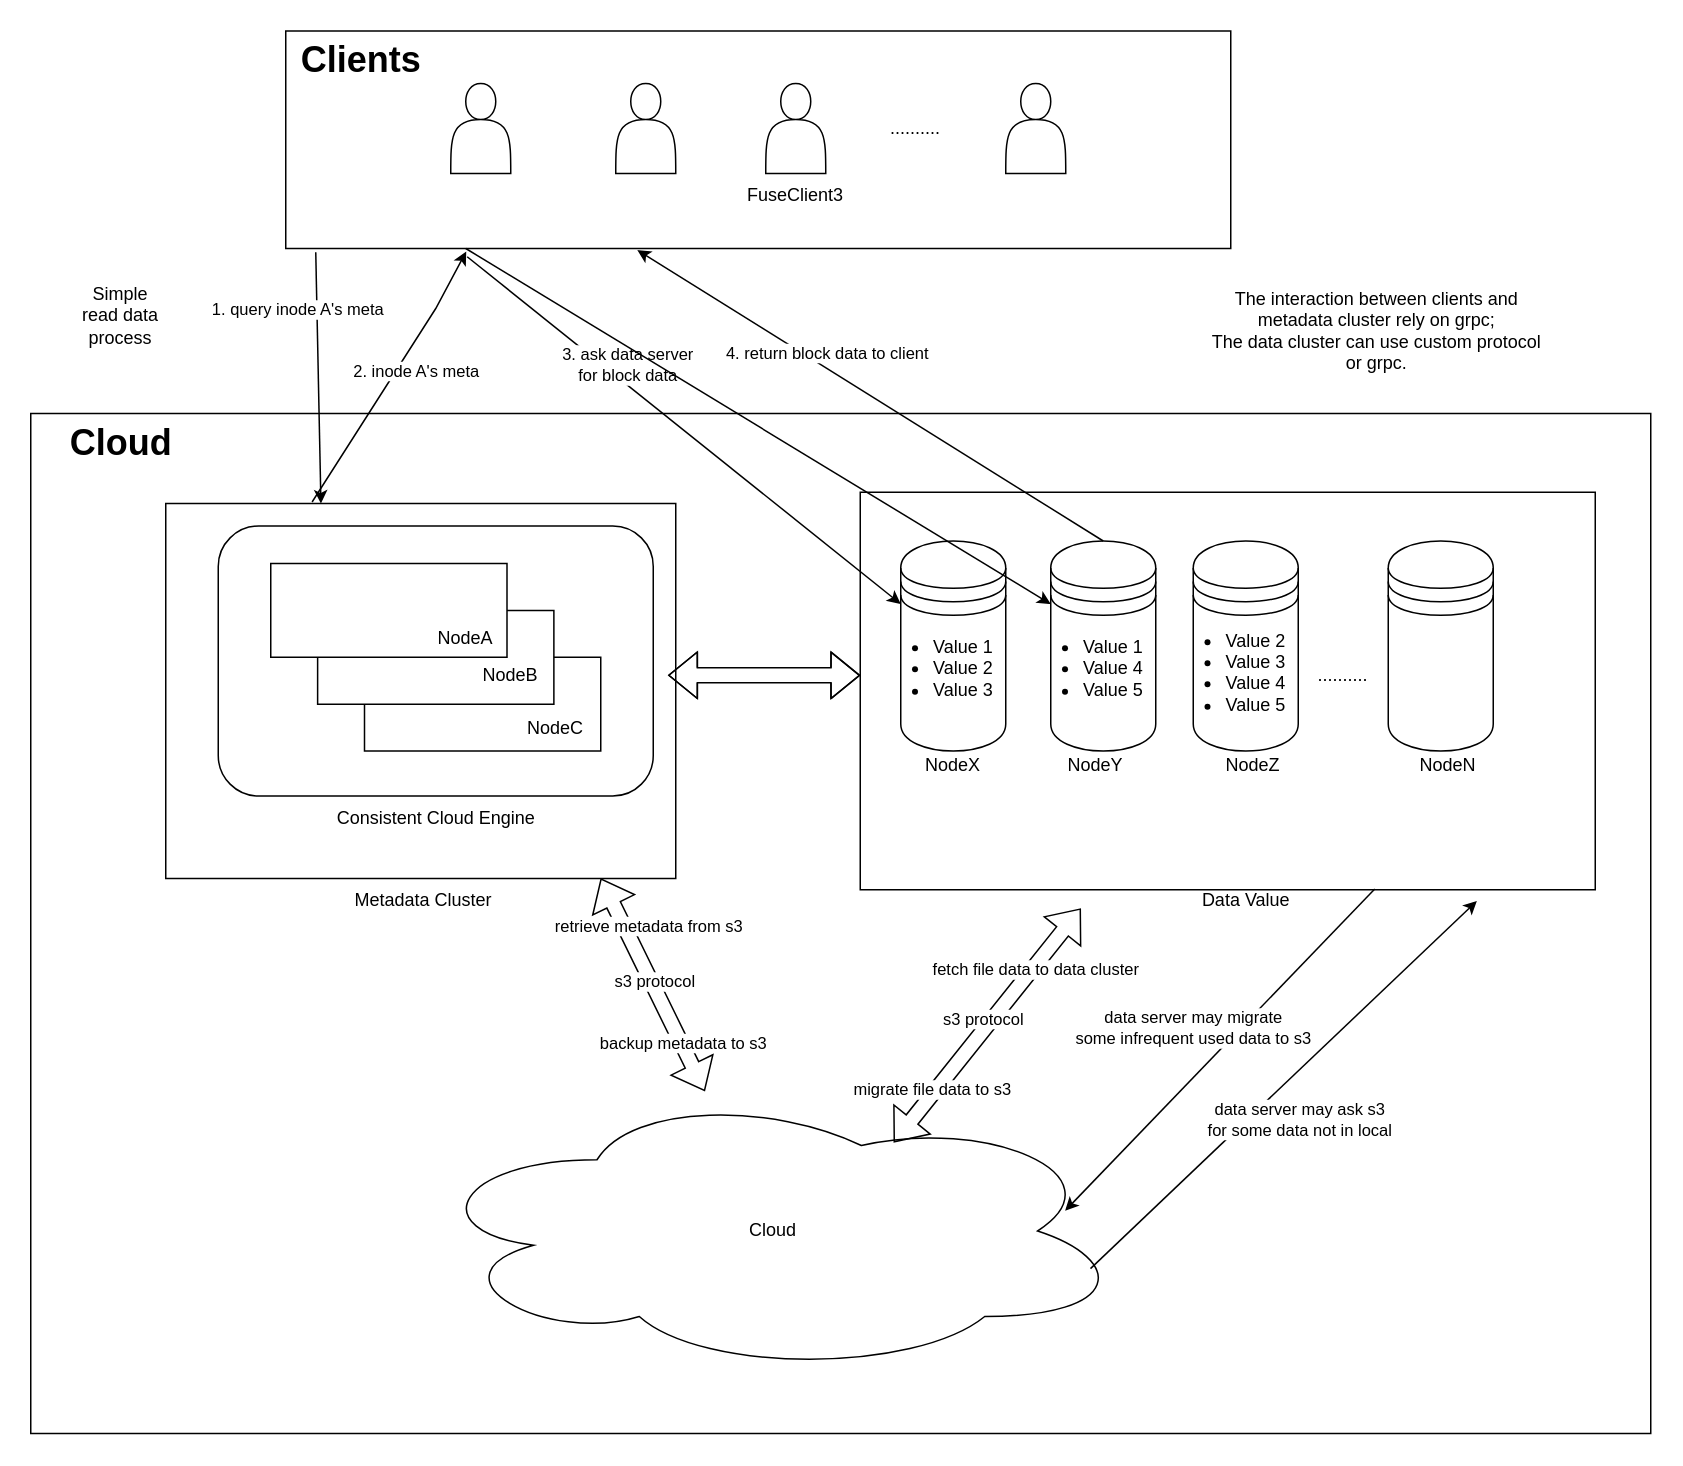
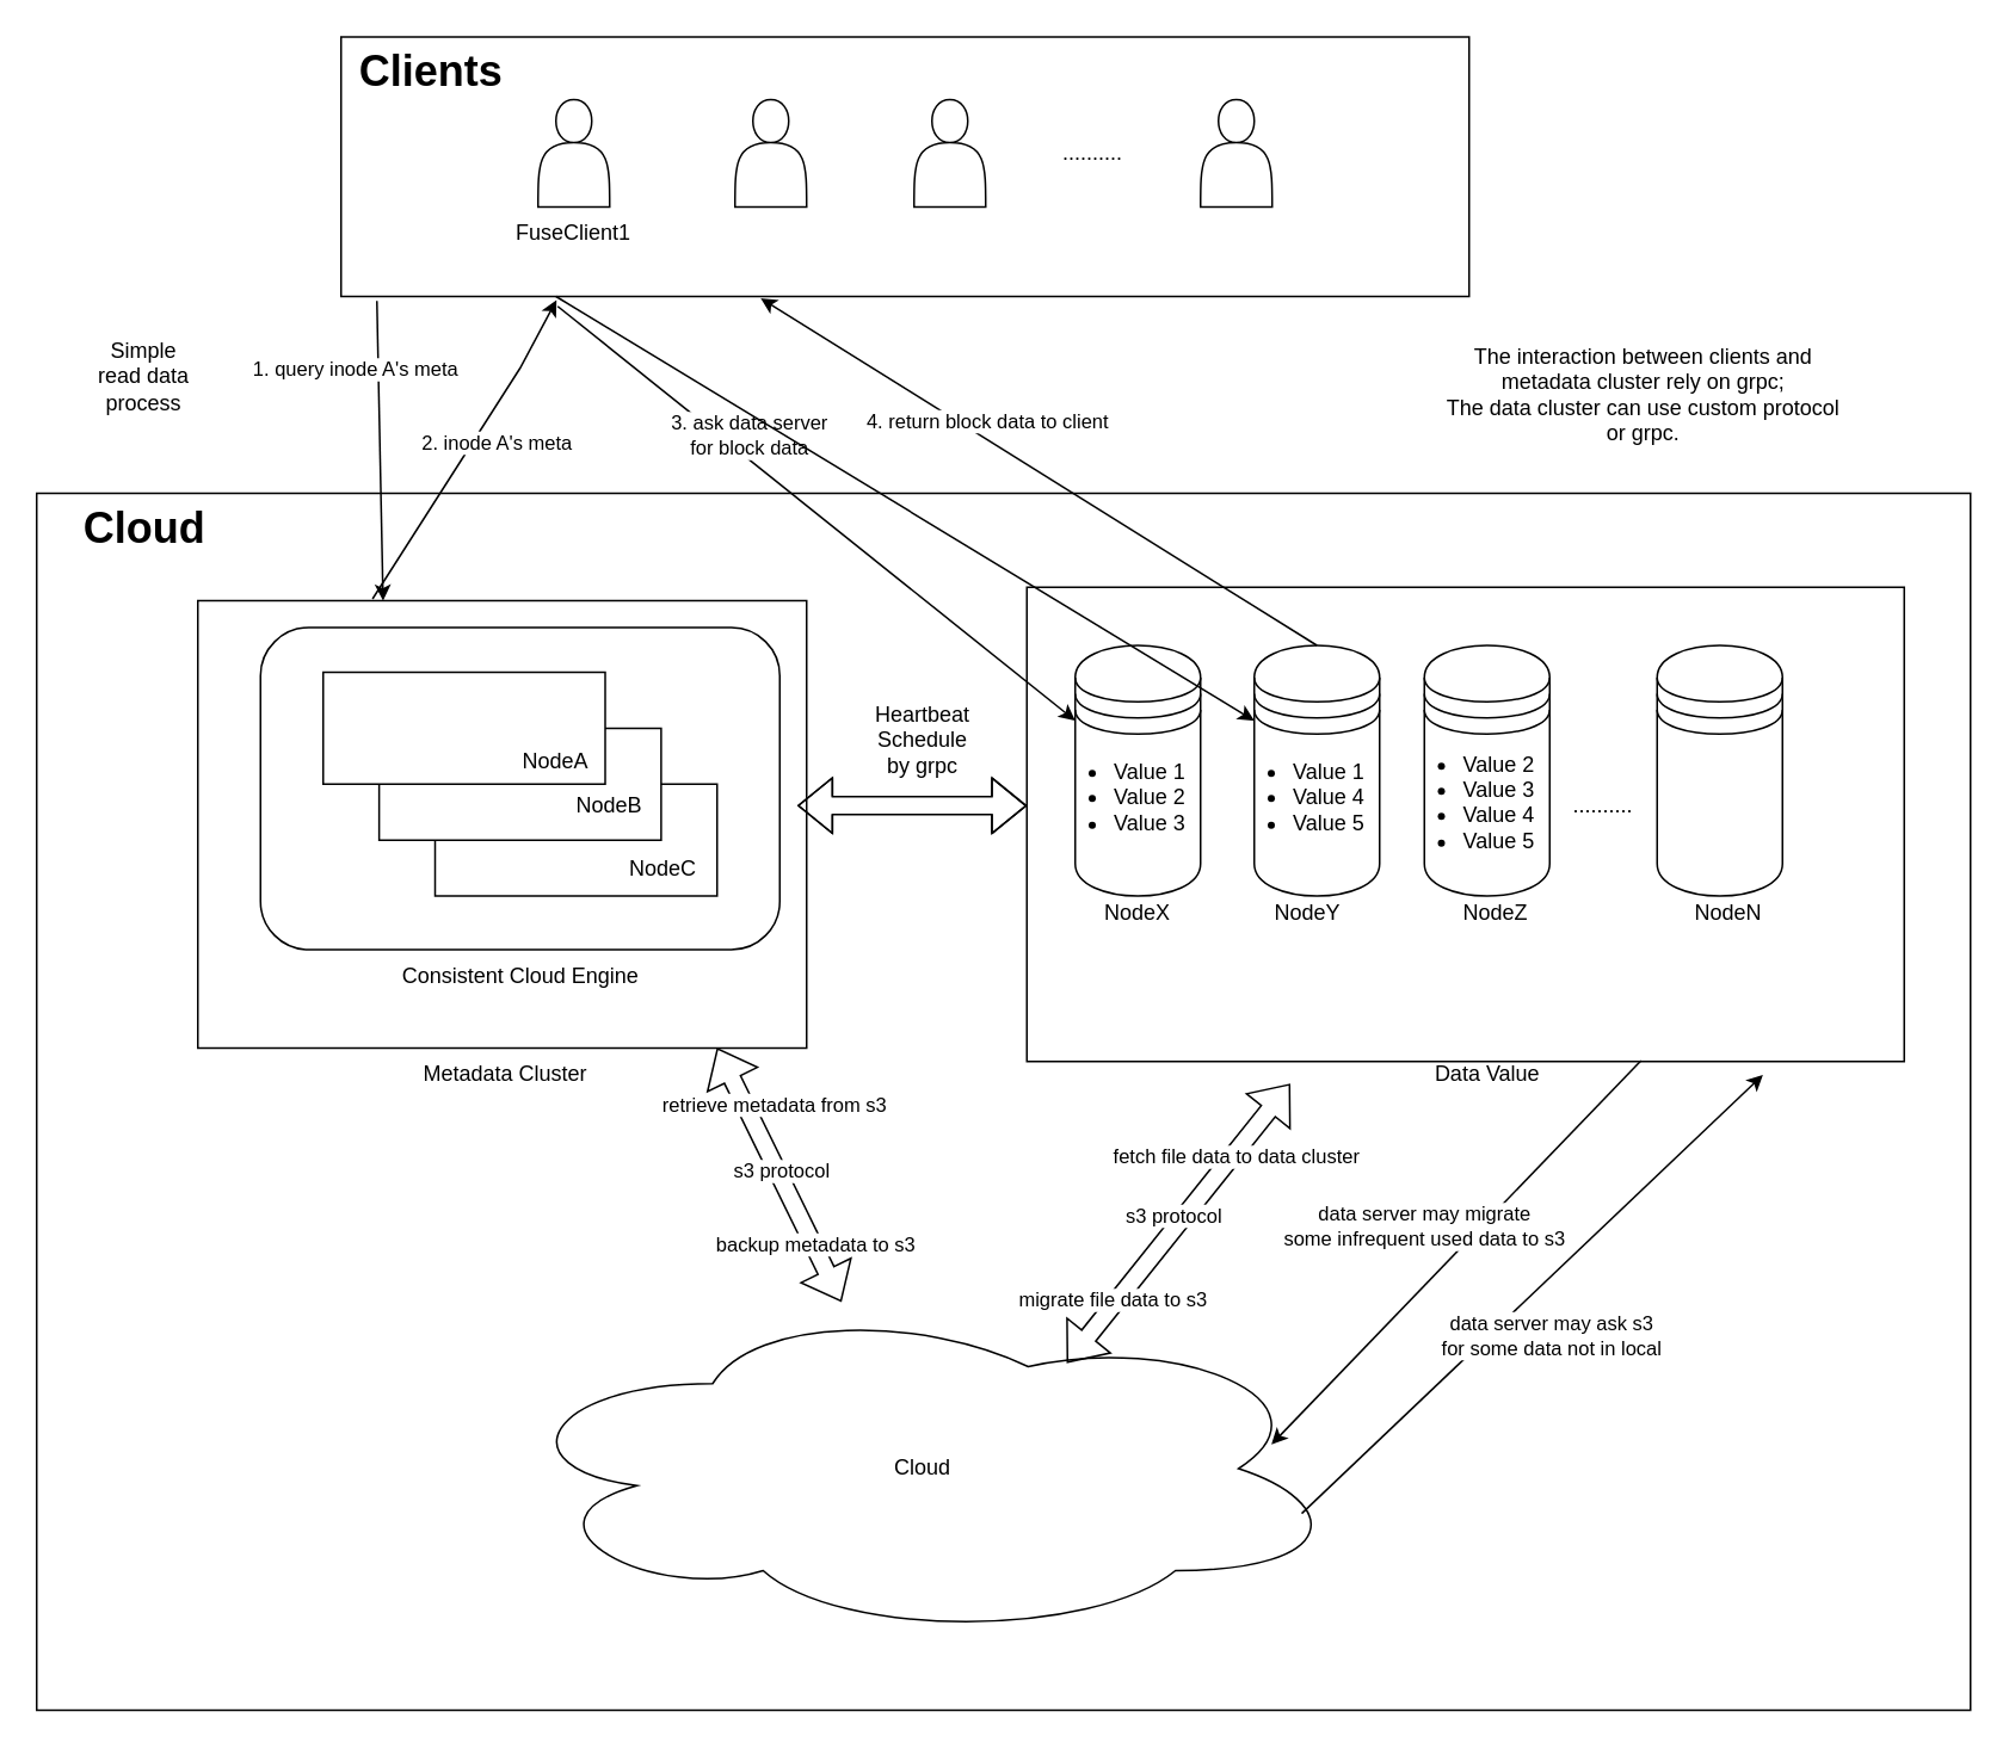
+ <mxCell id="33" value="FuseClient1" style="text;html=1;strokeColor=none;fillColor=none;align=center;verticalAlign=middle;whiteSpace=wrap;rounded=0;" vertex="1" parent="1"><mxGeometry x="290" y="115" width="60" height="30" as="geometry" /></mxCell>
- <mxCell id="34" value="FuseClient3" style="text;html=1;strokeColor=none;fillColor=none;align=center;verticalAlign=middle;whiteSpace=wrap;rounded=0;" vertex="1" parent="1"><mxGeometry x="500" y="115" width="60" height="30" as="geometry" /></mxCell>
+ <mxCell id="61" value="Heartbeat&lt;br&gt;Schedule&lt;br&gt;by grpc" style="text;html=1;strokeColor=none;fillColor=none;align=center;verticalAlign=middle;whiteSpace=wrap;rounded=0;" vertex="1" parent="1"><mxGeometry x="485" y="380" width="60" height="65" as="geometry" /></mxCell>
